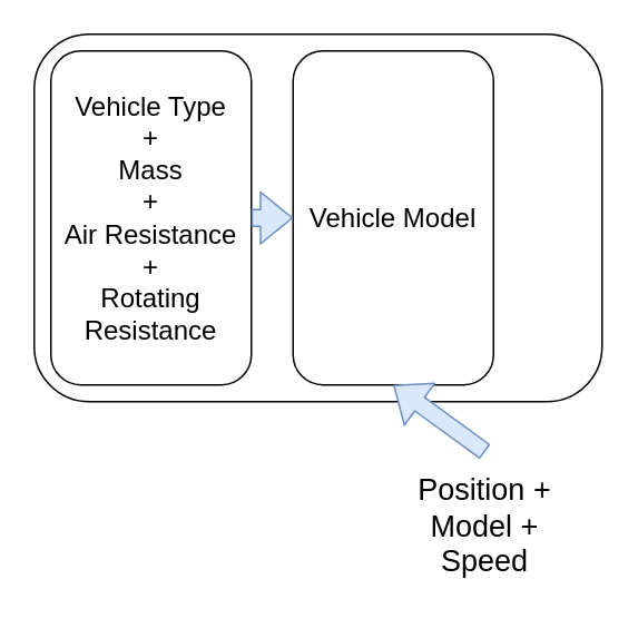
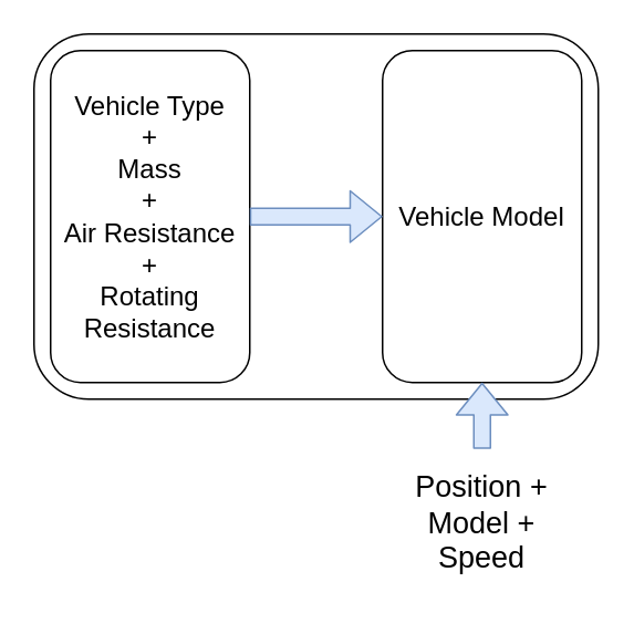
- <mxCell id="4" value="&lt;font size=&quot;3&quot;&gt;Vehicle Model&lt;/font&gt;" style="rounded=1;whiteSpace=wrap;html=1;" vertex="1" parent="1"><mxGeometry x="175" y="30" width="120" height="200" as="geometry" /></mxCell>
+ <mxCell id="4" value="&lt;font size=&quot;3&quot;&gt;Vehicle Model&lt;/font&gt;" style="rounded=1;whiteSpace=wrap;html=1;" vertex="1" parent="1"><mxGeometry x="230" y="30" width="120" height="200" as="geometry" /></mxCell>
